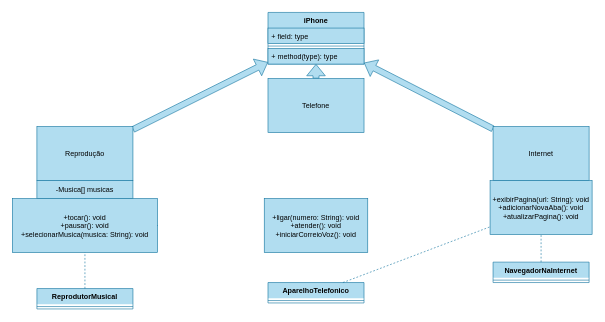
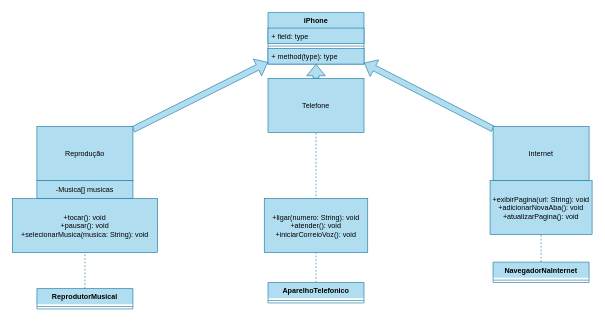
- <mxCell id="21" value="" style="endArrow=none;dashed=1;rounded=0;fontColor=#FFFFFF;swimlaneLine=0;shadow=0;labelBackgroundColor=none;labelBorderColor=none;textShadow=0;fillColor=#b1ddf0;strokeColor=#10739e;" edge="1" parent="1" source="10" target="25"><mxGeometry width="50" height="50" relative="1" as="geometry"><mxPoint x="551" y="380" as="sourcePoint" /><mxPoint x="601" y="330" as="targetPoint" /></mxGeometry></mxCell>
+ <mxCell id="21" value="" style="endArrow=none;dashed=1;rounded=0;fontColor=#FFFFFF;swimlaneLine=0;shadow=0;labelBackgroundColor=none;labelBorderColor=none;textShadow=0;fillColor=#b1ddf0;strokeColor=#10739e;" edge="1" parent="1" source="10" target="22"><mxGeometry width="50" height="50" relative="1" as="geometry"><mxPoint x="551" y="380" as="sourcePoint" /><mxPoint x="601" y="330" as="targetPoint" /></mxGeometry></mxCell>
